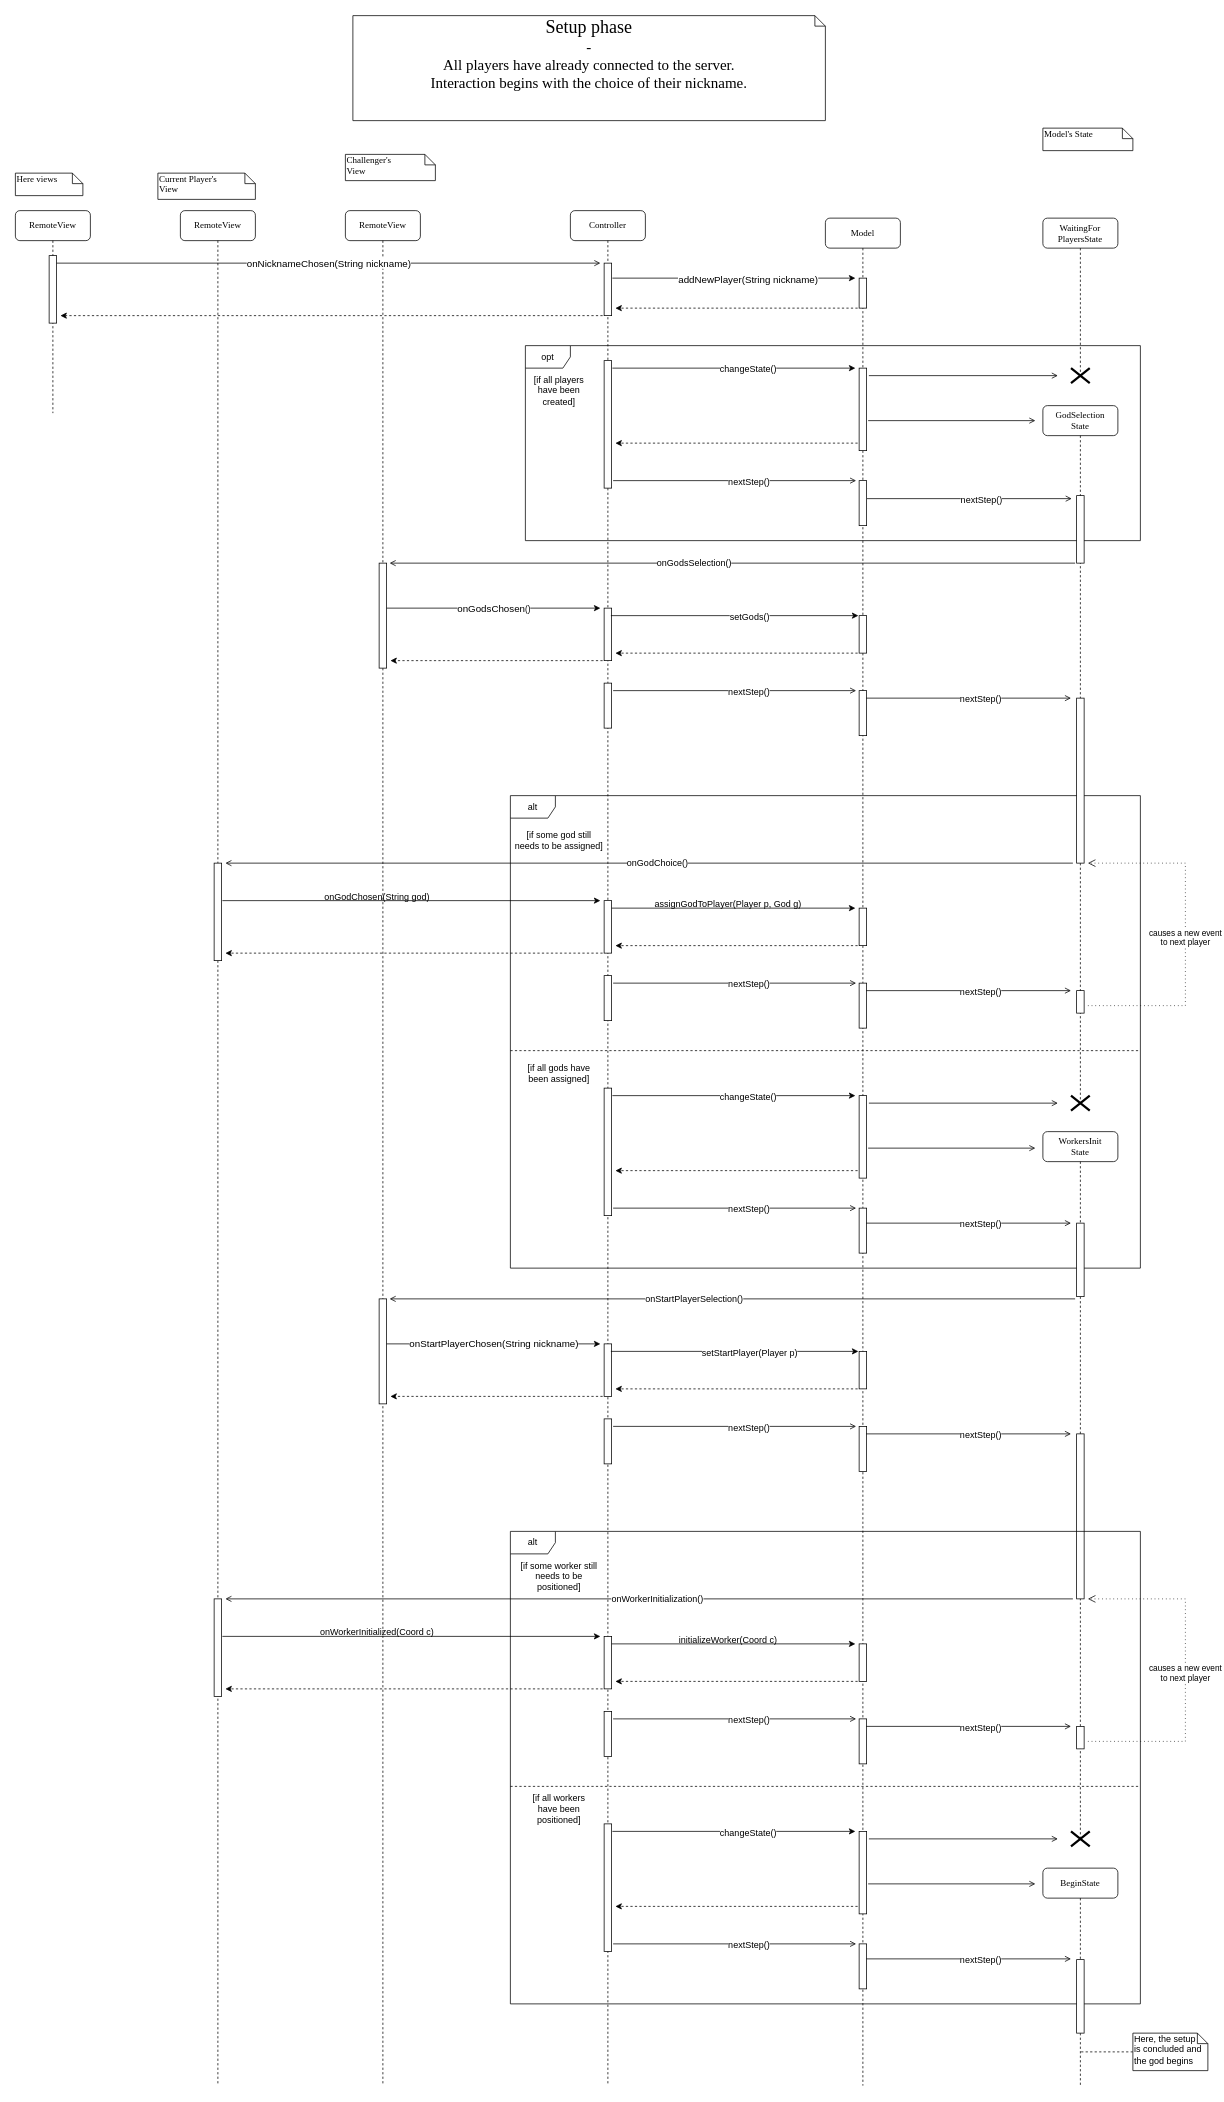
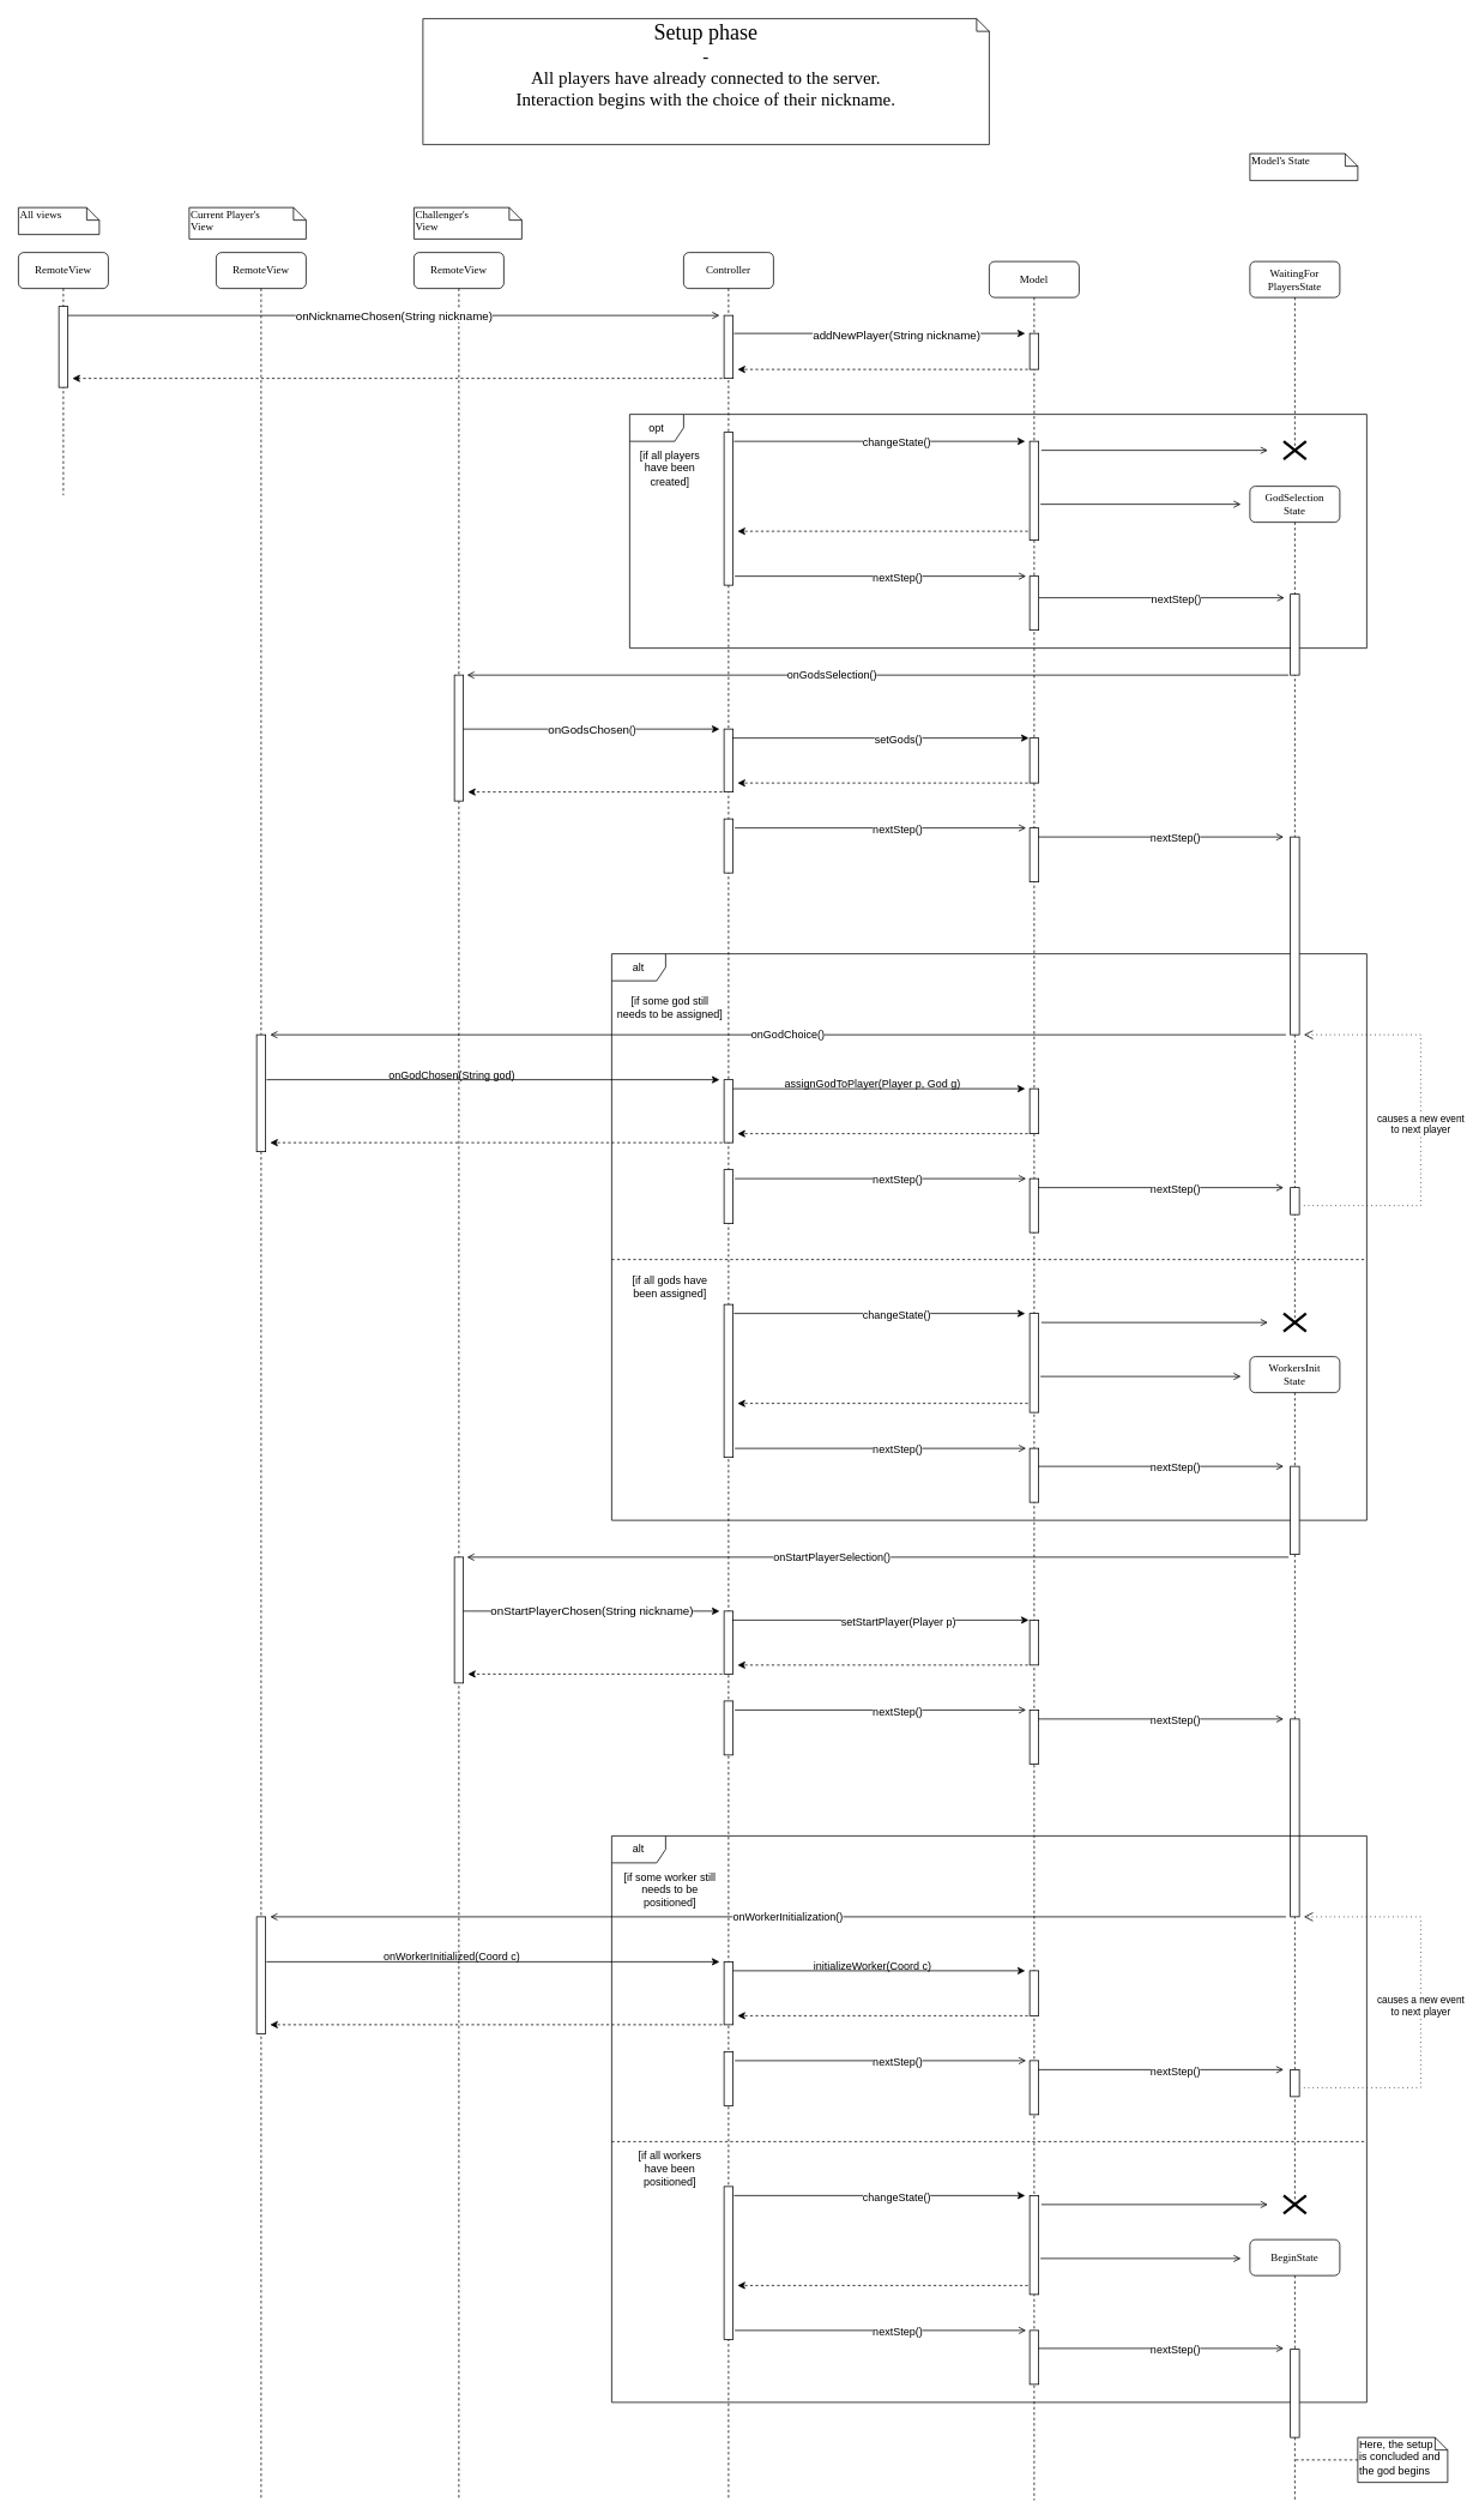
- <mxCell id="42" value="&lt;div&gt;Challenger's&lt;/div&gt;&lt;div&gt;View&lt;/div&gt;" style="shape=note;whiteSpace=wrap;html=1;size=14;verticalAlign=top;align=left;spacingTop=-6;rounded=0;shadow=0;comic=0;labelBackgroundColor=none;strokeWidth=1;fontFamily=Verdana;fontSize=12" parent="1" vertex="1"><mxGeometry x="460" y="205" width="120" height="35" as="geometry" /></mxCell>
+ <mxCell id="42" value="&lt;div&gt;Challenger's&lt;/div&gt;&lt;div&gt;View&lt;/div&gt;" style="shape=note;whiteSpace=wrap;html=1;size=14;verticalAlign=top;align=left;spacingTop=-6;rounded=0;shadow=0;comic=0;labelBackgroundColor=none;strokeWidth=1;fontFamily=Verdana;fontSize=12" parent="1" vertex="1"><mxGeometry x="460" y="230" width="120" height="35" as="geometry" /></mxCell>
- <mxCell id="37" value="Here views" style="shape=note;whiteSpace=wrap;html=1;size=14;verticalAlign=top;align=left;spacingTop=-6;rounded=0;shadow=0;comic=0;labelBackgroundColor=none;strokeWidth=1;fontFamily=Verdana;fontSize=12" parent="1" vertex="1"><mxGeometry x="20" y="230" width="90" height="30" as="geometry" /></mxCell>
+ <mxCell id="37" value="All views" style="shape=note;whiteSpace=wrap;html=1;size=14;verticalAlign=top;align=left;spacingTop=-6;rounded=0;shadow=0;comic=0;labelBackgroundColor=none;strokeWidth=1;fontFamily=Verdana;fontSize=12" parent="1" vertex="1"><mxGeometry x="20" y="230" width="90" height="30" as="geometry" /></mxCell>
